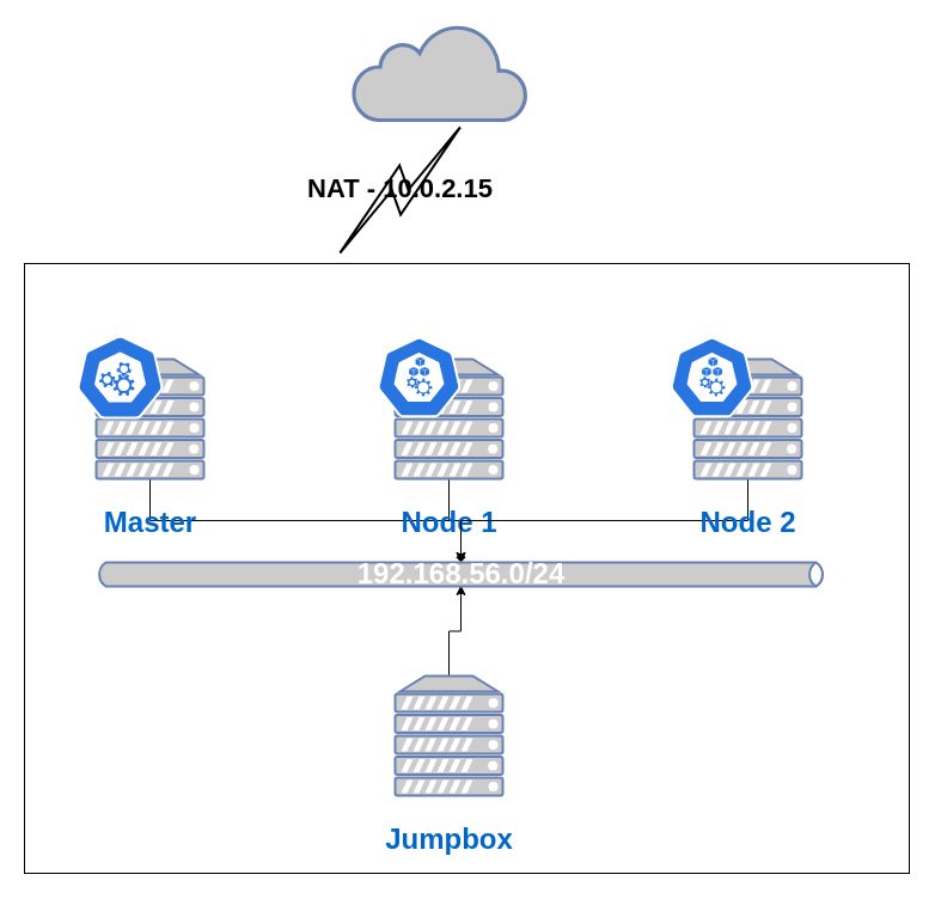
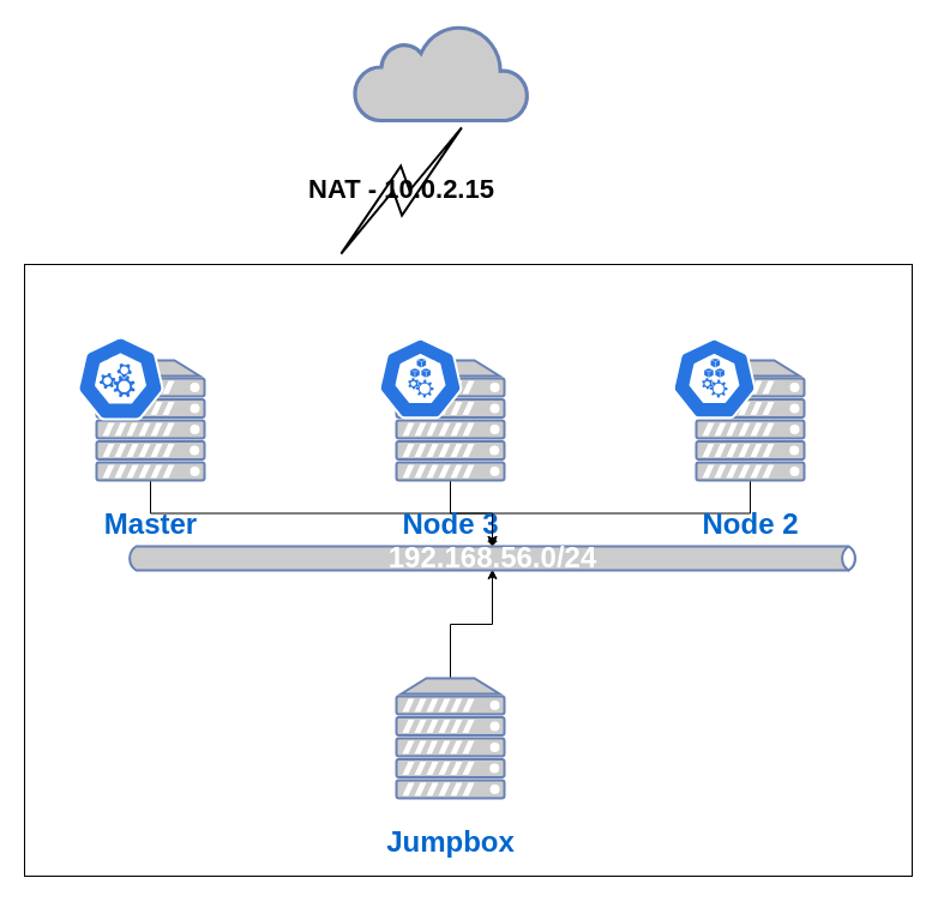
- <mxCell id="8" value="&lt;h1&gt;Node 1&lt;/h1&gt;" style="fontColor=#0066CC;verticalAlign=top;verticalLabelPosition=bottom;labelPosition=center;align=center;html=1;outlineConnect=0;fillColor=#CCCCCC;strokeColor=#6881B3;gradientColor=none;gradientDirection=north;strokeWidth=2;shape=mxgraph.networks.server;" vertex="1" parent="1"><mxGeometry x="330" y="300" width="90" height="100" as="geometry" /></mxCell>
+ <mxCell id="8" value="&lt;h1&gt;Node 3&lt;/h1&gt;" style="fontColor=#0066CC;verticalAlign=top;verticalLabelPosition=bottom;labelPosition=center;align=center;html=1;outlineConnect=0;fillColor=#CCCCCC;strokeColor=#6881B3;gradientColor=none;gradientDirection=north;strokeWidth=2;shape=mxgraph.networks.server;" vertex="1" parent="1"><mxGeometry x="330" y="300" width="90" height="100" as="geometry" /></mxCell>
- <mxCell id="14" value="&lt;h1&gt;192.168.56.0/24&lt;/h1&gt;" style="html=1;outlineConnect=0;fillColor=#CCCCCC;strokeColor=#6881B3;gradientColor=none;gradientDirection=north;strokeWidth=2;shape=mxgraph.networks.bus;gradientColor=none;gradientDirection=north;fontColor=#ffffff;perimeter=backbonePerimeter;backboneSize=20;" vertex="1" parent="1"><mxGeometry x="80" y="470" width="610" height="20" as="geometry" /></mxCell>
+ <mxCell id="14" value="&lt;h1&gt;192.168.56.0/24&lt;/h1&gt;" style="html=1;outlineConnect=0;fillColor=#CCCCCC;strokeColor=#6881B3;gradientColor=none;gradientDirection=north;strokeWidth=2;shape=mxgraph.networks.bus;gradientColor=none;gradientDirection=north;fontColor=#ffffff;perimeter=backbonePerimeter;backboneSize=20;" vertex="1" parent="1"><mxGeometry x="105" y="455" width="610" height="20" as="geometry" /></mxCell>
